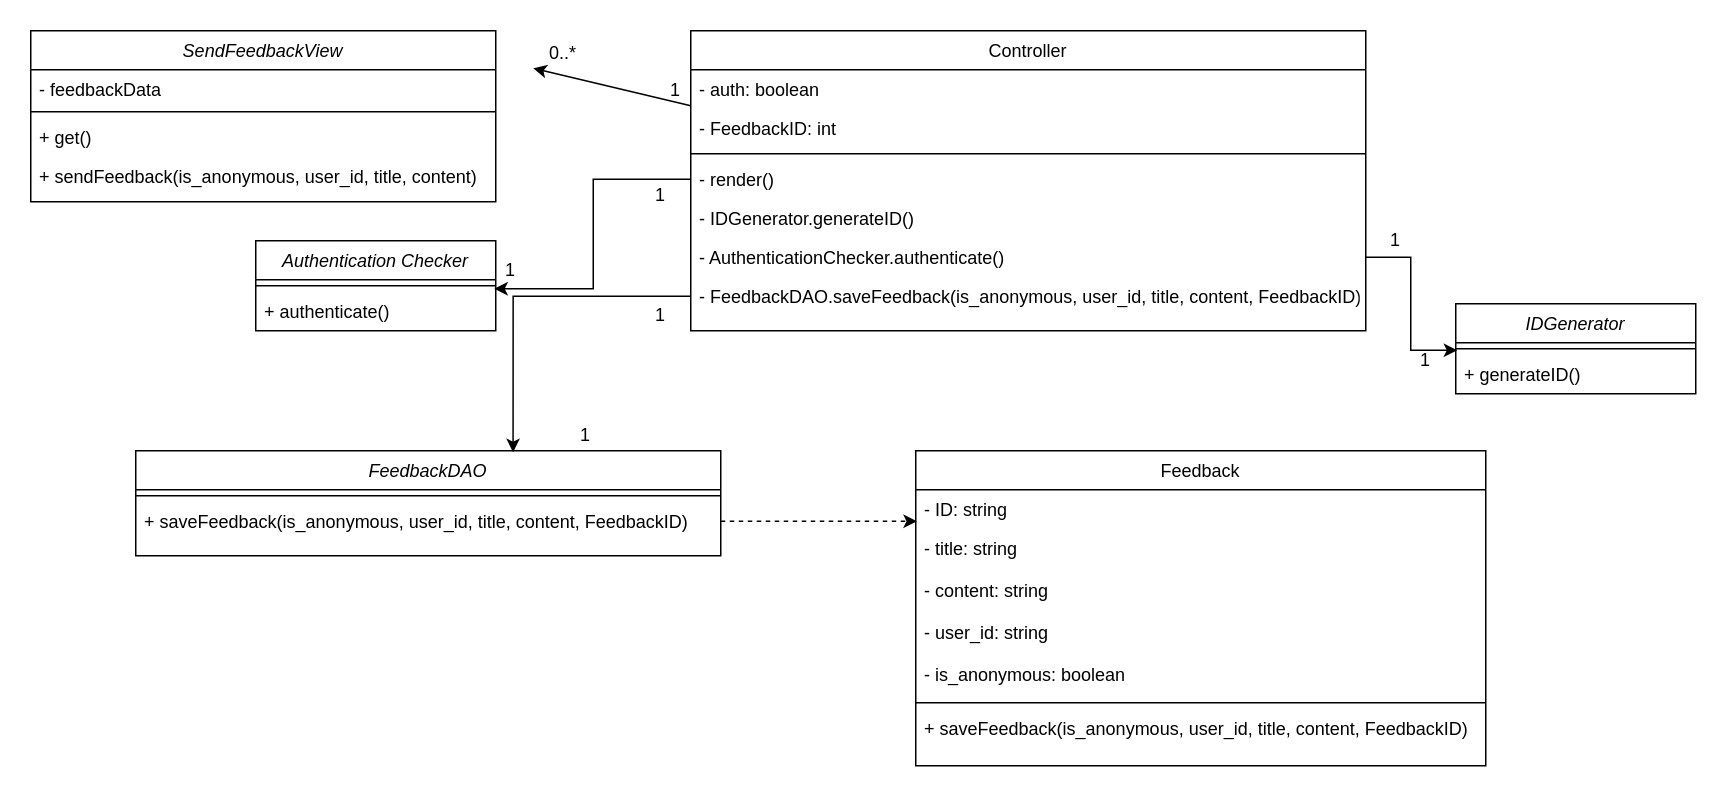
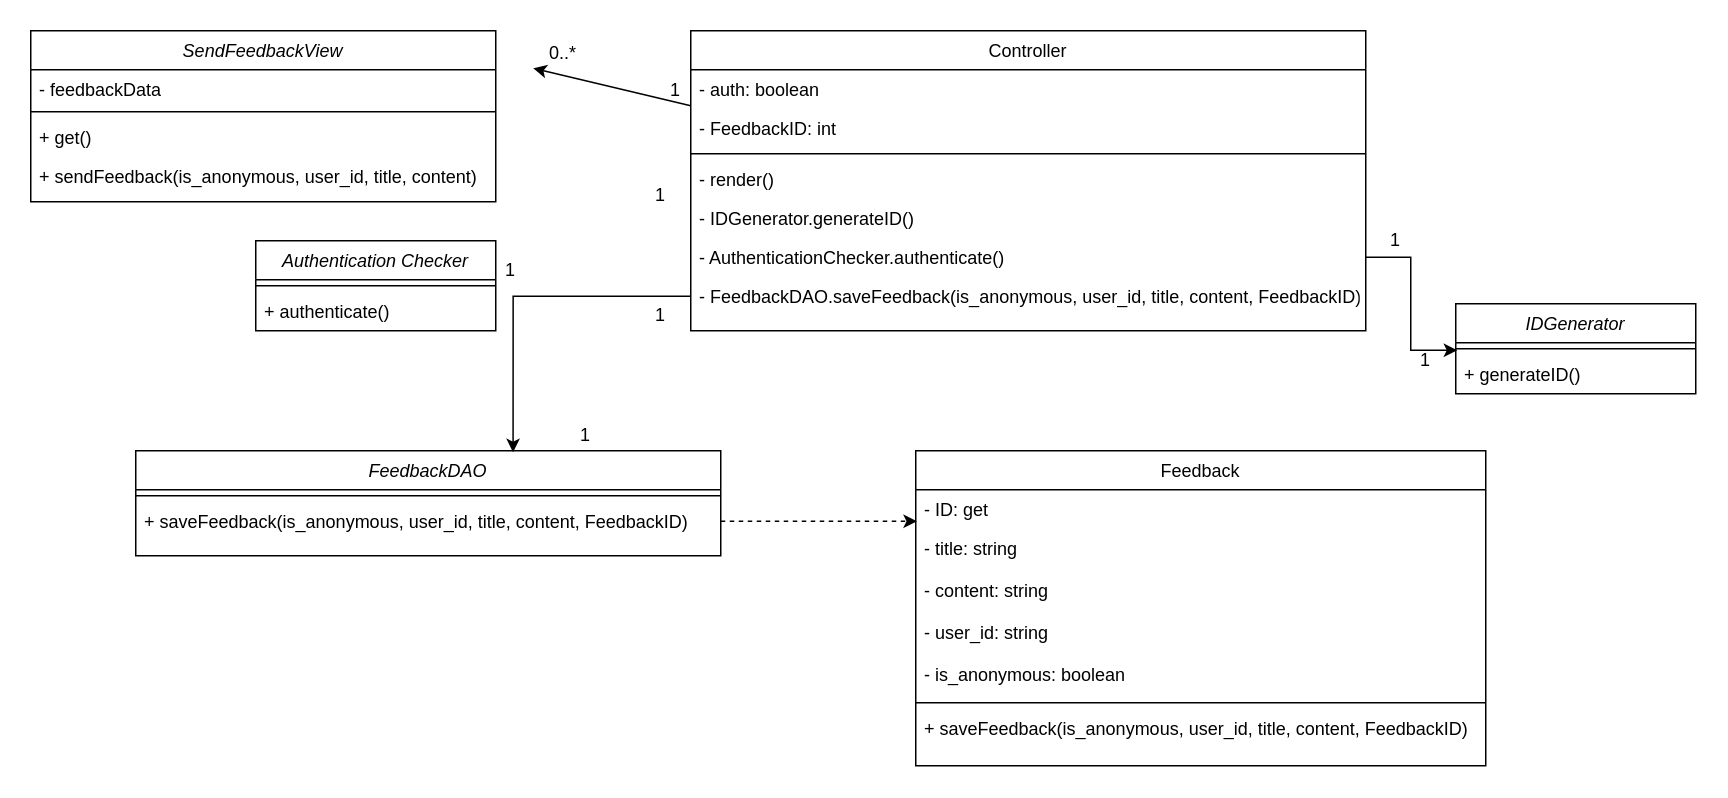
- <mxCell id="32" style="edgeStyle=orthogonalEdgeStyle;rounded=0;orthogonalLoop=1;jettySize=auto;html=1;exitX=0;exitY=0.5;exitDx=0;exitDy=0;entryX=0.994;entryY=-0.077;entryDx=0;entryDy=0;entryPerimeter=0;" edge="1" parent="1" source="11" target="20"><mxGeometry relative="1" as="geometry" /></mxCell>
- <mxCell id="22" value="- ID: string" style="text;align=left;verticalAlign=top;spacingLeft=4;spacingRight=4;overflow=hidden;rotatable=0;points=[[0,0.5],[1,0.5]];portConstraint=eastwest;" vertex="1" parent="21"><mxGeometry y="26" width="380" height="26" as="geometry" /></mxCell>
+ <mxCell id="22" value="- ID: get" style="text;align=left;verticalAlign=top;spacingLeft=4;spacingRight=4;overflow=hidden;rotatable=0;points=[[0,0.5],[1,0.5]];portConstraint=eastwest;" vertex="1" parent="21"><mxGeometry y="26" width="380" height="26" as="geometry" /></mxCell>
